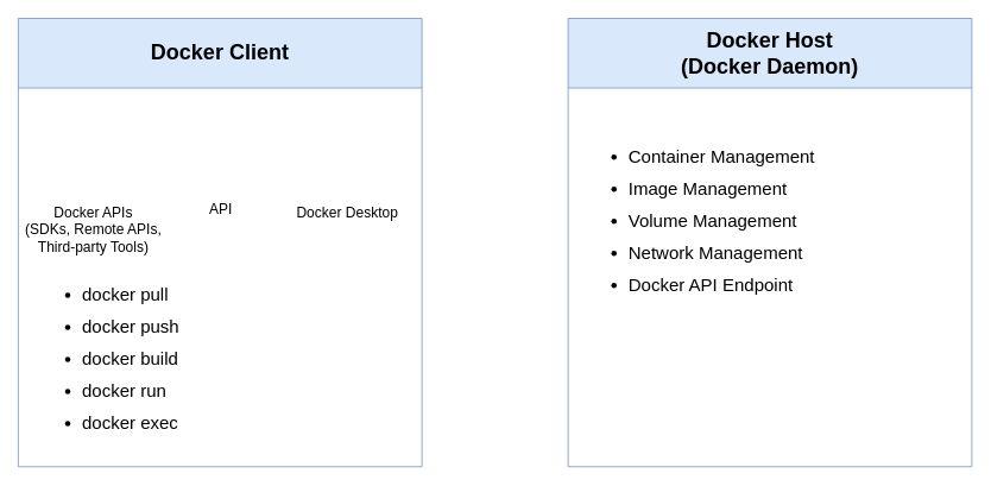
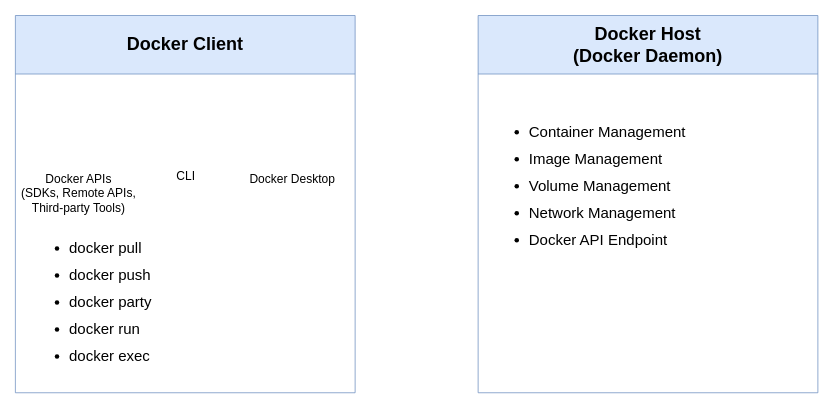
- <mxCell id="5" value="API" style="shape=image;html=1;verticalAlign=top;verticalLabelPosition=bottom;labelBackgroundColor=#ffffff;imageAspect=0;aspect=fixed;image=https://cdn4.iconfinder.com/data/icons/icocentre-free-icons/170/f-command_256-128.png;fontSize=16;" vertex="1" parent="2"><mxGeometry x="183.25" y="111.75" width="86.5" height="86.5" as="geometry" /></mxCell>
+ <mxCell id="5" value="CLI" style="shape=image;html=1;verticalAlign=top;verticalLabelPosition=bottom;labelBackgroundColor=#ffffff;imageAspect=0;aspect=fixed;image=https://cdn4.iconfinder.com/data/icons/icocentre-free-icons/170/f-command_256-128.png;fontSize=16;" vertex="1" parent="2"><mxGeometry x="183.25" y="111.75" width="86.5" height="86.5" as="geometry" /></mxCell>
- <mxCell id="6" value="&lt;ul style=&quot;font-size: 20px; line-height: 180%;&quot;&gt;&lt;li style=&quot;font-size: 20px;&quot;&gt;docker pull&lt;/li&gt;&lt;li style=&quot;font-size: 20px;&quot;&gt;docker push&lt;/li&gt;&lt;li style=&quot;font-size: 20px;&quot;&gt;docker build&lt;/li&gt;&lt;li style=&quot;font-size: 20px;&quot;&gt;docker run&lt;/li&gt;&lt;li style=&quot;font-size: 20px;&quot;&gt;docker exec&lt;/li&gt;&lt;/ul&gt;" style="text;html=1;align=left;verticalAlign=middle;whiteSpace=wrap;rounded=0;fontSize=20;" vertex="1" parent="2"><mxGeometry x="29.5" y="279" width="394" height="204" as="geometry" /></mxCell>
+ <mxCell id="6" value="&lt;ul style=&quot;font-size: 20px; line-height: 180%;&quot;&gt;&lt;li style=&quot;font-size: 20px;&quot;&gt;docker pull&lt;/li&gt;&lt;li style=&quot;font-size: 20px;&quot;&gt;docker push&lt;/li&gt;&lt;li style=&quot;font-size: 20px;&quot;&gt;docker party&lt;/li&gt;&lt;li style=&quot;font-size: 20px;&quot;&gt;docker run&lt;/li&gt;&lt;li style=&quot;font-size: 20px;&quot;&gt;docker exec&lt;/li&gt;&lt;/ul&gt;" style="text;html=1;align=left;verticalAlign=middle;whiteSpace=wrap;rounded=0;fontSize=20;" vertex="1" parent="2"><mxGeometry x="29.5" y="279" width="394" height="204" as="geometry" /></mxCell>
